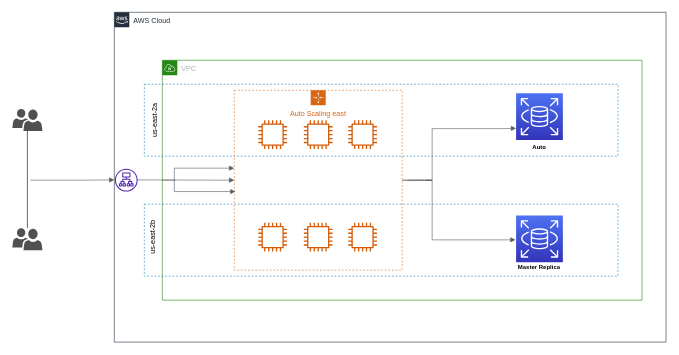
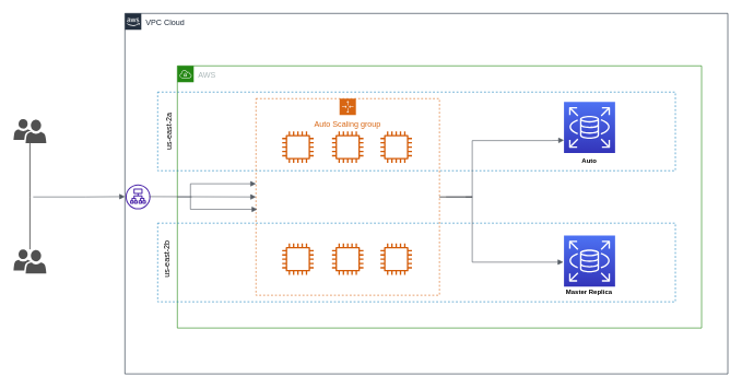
- <mxCell id="2" value="AWS Cloud" style="points=[[0,0],[0.25,0],[0.5,0],[0.75,0],[1,0],[1,0.25],[1,0.5],[1,0.75],[1,1],[0.75,1],[0.5,1],[0.25,1],[0,1],[0,0.75],[0,0.5],[0,0.25]];outlineConnect=0;gradientColor=none;html=1;whiteSpace=wrap;fontSize=12;fontStyle=0;container=1;pointerEvents=0;collapsible=0;recursiveResize=0;shape=mxgraph.aws4.group;grIcon=mxgraph.aws4.group_aws_cloud_alt;strokeColor=#232F3E;fillColor=none;verticalAlign=top;align=left;spacingLeft=30;fontColor=#232F3E;dashed=0;" parent="1" vertex="1"><mxGeometry x="190" y="20" width="920" height="550" as="geometry" /></mxCell>
+ <mxCell id="2" value="VPC Cloud" style="points=[[0,0],[0.25,0],[0.5,0],[0.75,0],[1,0],[1,0.25],[1,0.5],[1,0.75],[1,1],[0.75,1],[0.5,1],[0.25,1],[0,1],[0,0.75],[0,0.5],[0,0.25]];outlineConnect=0;gradientColor=none;html=1;whiteSpace=wrap;fontSize=12;fontStyle=0;container=1;pointerEvents=0;collapsible=0;recursiveResize=0;shape=mxgraph.aws4.group;grIcon=mxgraph.aws4.group_aws_cloud_alt;strokeColor=#232F3E;fillColor=none;verticalAlign=top;align=left;spacingLeft=30;fontColor=#232F3E;dashed=0;" parent="1" vertex="1"><mxGeometry x="190" y="20" width="920" height="550" as="geometry" /></mxCell>
- <mxCell id="4" value="VPC" style="points=[[0,0],[0.25,0],[0.5,0],[0.75,0],[1,0],[1,0.25],[1,0.5],[1,0.75],[1,1],[0.75,1],[0.5,1],[0.25,1],[0,1],[0,0.75],[0,0.5],[0,0.25]];outlineConnect=0;gradientColor=none;html=1;whiteSpace=wrap;fontSize=12;fontStyle=0;container=1;pointerEvents=0;collapsible=0;recursiveResize=0;shape=mxgraph.aws4.group;grIcon=mxgraph.aws4.group_vpc;strokeColor=#248814;fillColor=none;verticalAlign=top;align=left;spacingLeft=30;fontColor=#AAB7B8;dashed=0;" parent="1" vertex="1"><mxGeometry y="100" width="800" height="400" as="geometry" x="270" /></mxCell>
+ <mxCell id="4" value="AWS" style="points=[[0,0],[0.25,0],[0.5,0],[0.75,0],[1,0],[1,0.25],[1,0.5],[1,0.75],[1,1],[0.75,1],[0.5,1],[0.25,1],[0,1],[0,0.75],[0,0.5],[0,0.25]];outlineConnect=0;gradientColor=none;html=1;whiteSpace=wrap;fontSize=12;fontStyle=0;container=1;pointerEvents=0;collapsible=0;recursiveResize=0;shape=mxgraph.aws4.group;grIcon=mxgraph.aws4.group_vpc;strokeColor=#248814;fillColor=none;verticalAlign=top;align=left;spacingLeft=30;fontColor=#AAB7B8;dashed=0;" parent="1" vertex="1"><mxGeometry y="100" width="800" height="400" as="geometry" x="270" /></mxCell>
- <mxCell id="9" value="Auto Scaling east" style="points=[[0,0],[0.25,0],[0.5,0],[0.75,0],[1,0],[1,0.25],[1,0.5],[1,0.75],[1,1],[0.75,1],[0.5,1],[0.25,1],[0,1],[0,0.75],[0,0.5],[0,0.25]];outlineConnect=0;gradientColor=none;html=1;whiteSpace=wrap;fontSize=12;fontStyle=0;container=1;pointerEvents=0;collapsible=0;recursiveResize=0;shape=mxgraph.aws4.groupCenter;grIcon=mxgraph.aws4.group_auto_scaling_group;grStroke=1;strokeColor=#D86613;fillColor=none;verticalAlign=top;align=center;fontColor=#D86613;dashed=1;spacingTop=25;" parent="4" vertex="1"><mxGeometry x="120" y="50" width="280" height="300" as="geometry" /></mxCell>
+ <mxCell id="9" value="Auto Scaling group" style="points=[[0,0],[0.25,0],[0.5,0],[0.75,0],[1,0],[1,0.25],[1,0.5],[1,0.75],[1,1],[0.75,1],[0.5,1],[0.25,1],[0,1],[0,0.75],[0,0.5],[0,0.25]];outlineConnect=0;gradientColor=none;html=1;whiteSpace=wrap;fontSize=12;fontStyle=0;container=1;pointerEvents=0;collapsible=0;recursiveResize=0;shape=mxgraph.aws4.groupCenter;grIcon=mxgraph.aws4.group_auto_scaling_group;grStroke=1;strokeColor=#D86613;fillColor=none;verticalAlign=top;align=center;fontColor=#D86613;dashed=1;spacingTop=25;" parent="4" vertex="1"><mxGeometry x="120" y="50" width="280" height="300" as="geometry" /></mxCell>
